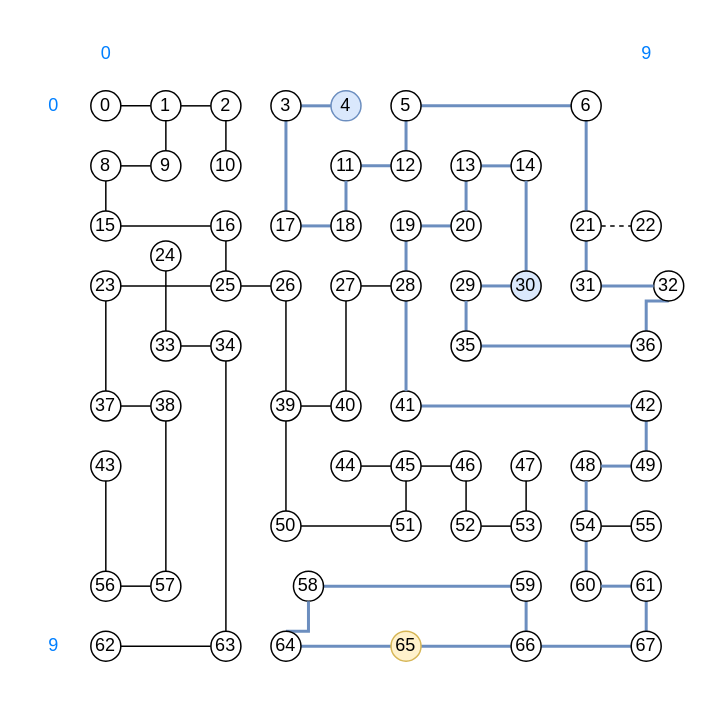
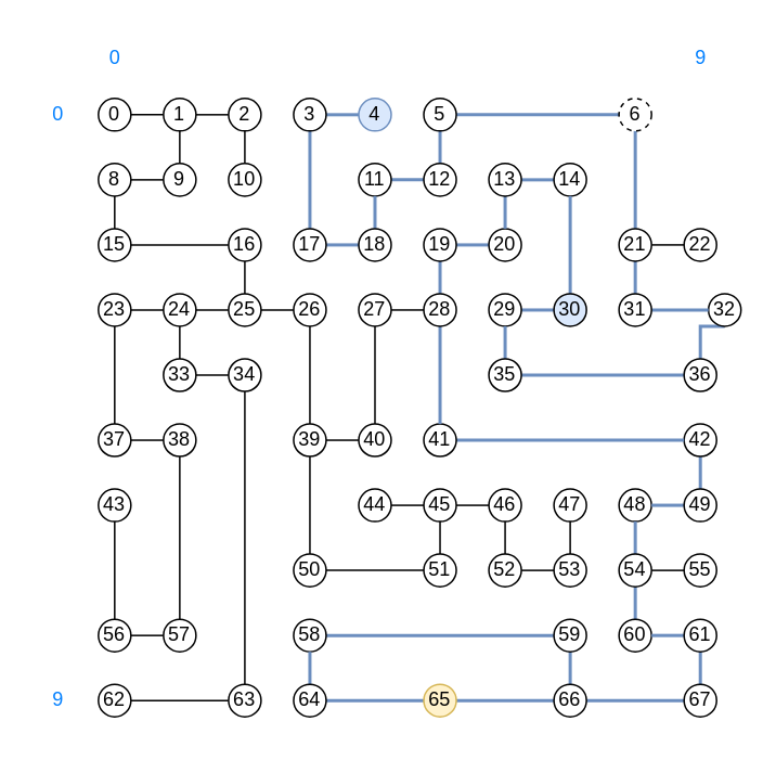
- <mxCell id="103" value="6" style="ellipse;whiteSpace=wrap;html=1;aspect=fixed;" vertex="1" parent="1"><mxGeometry x="380" y="60" width="20" height="20" as="geometry" /></mxCell>
+ <mxCell id="103" value="6" style="ellipse;whiteSpace=wrap;html=1;aspect=fixed;dashed=1;" vertex="1" parent="1"><mxGeometry x="380" y="60" width="20" height="20" as="geometry" /></mxCell>
- <mxCell id="104" style="edgeStyle=orthogonalEdgeStyle;rounded=0;orthogonalLoop=1;jettySize=auto;html=1;exitX=1;exitY=0.5;exitDx=0;exitDy=0;entryX=0;entryY=0.5;entryDx=0;entryDy=0;endArrow=none;endFill=0;dashed=1;" edge="1" parent="1" source="106" target="107"><mxGeometry relative="1" as="geometry" /></mxCell>
+ <mxCell id="104" style="edgeStyle=orthogonalEdgeStyle;rounded=0;orthogonalLoop=1;jettySize=auto;html=1;exitX=1;exitY=0.5;exitDx=0;exitDy=0;entryX=0;entryY=0.5;entryDx=0;entryDy=0;endArrow=none;endFill=0;" edge="1" parent="1" source="106" target="107"><mxGeometry relative="1" as="geometry" /></mxCell>
- <mxCell id="36" value="24" style="ellipse;whiteSpace=wrap;html=1;aspect=fixed;" vertex="1" parent="1"><mxGeometry x="100" y="160" width="20" height="20" as="geometry" /></mxCell>
+ <mxCell id="36" value="24" style="ellipse;whiteSpace=wrap;html=1;aspect=fixed;" vertex="1" parent="1"><mxGeometry x="100" y="180" width="20" height="20" as="geometry" /></mxCell>
- <mxCell id="52" value="58" style="ellipse;whiteSpace=wrap;html=1;aspect=fixed;" vertex="1" parent="1"><mxGeometry x="195" y="380" width="20" height="20" as="geometry" /></mxCell>
+ <mxCell id="52" value="58" style="ellipse;whiteSpace=wrap;html=1;aspect=fixed;" vertex="1" parent="1"><mxGeometry x="180" y="380" width="20" height="20" as="geometry" /></mxCell>
